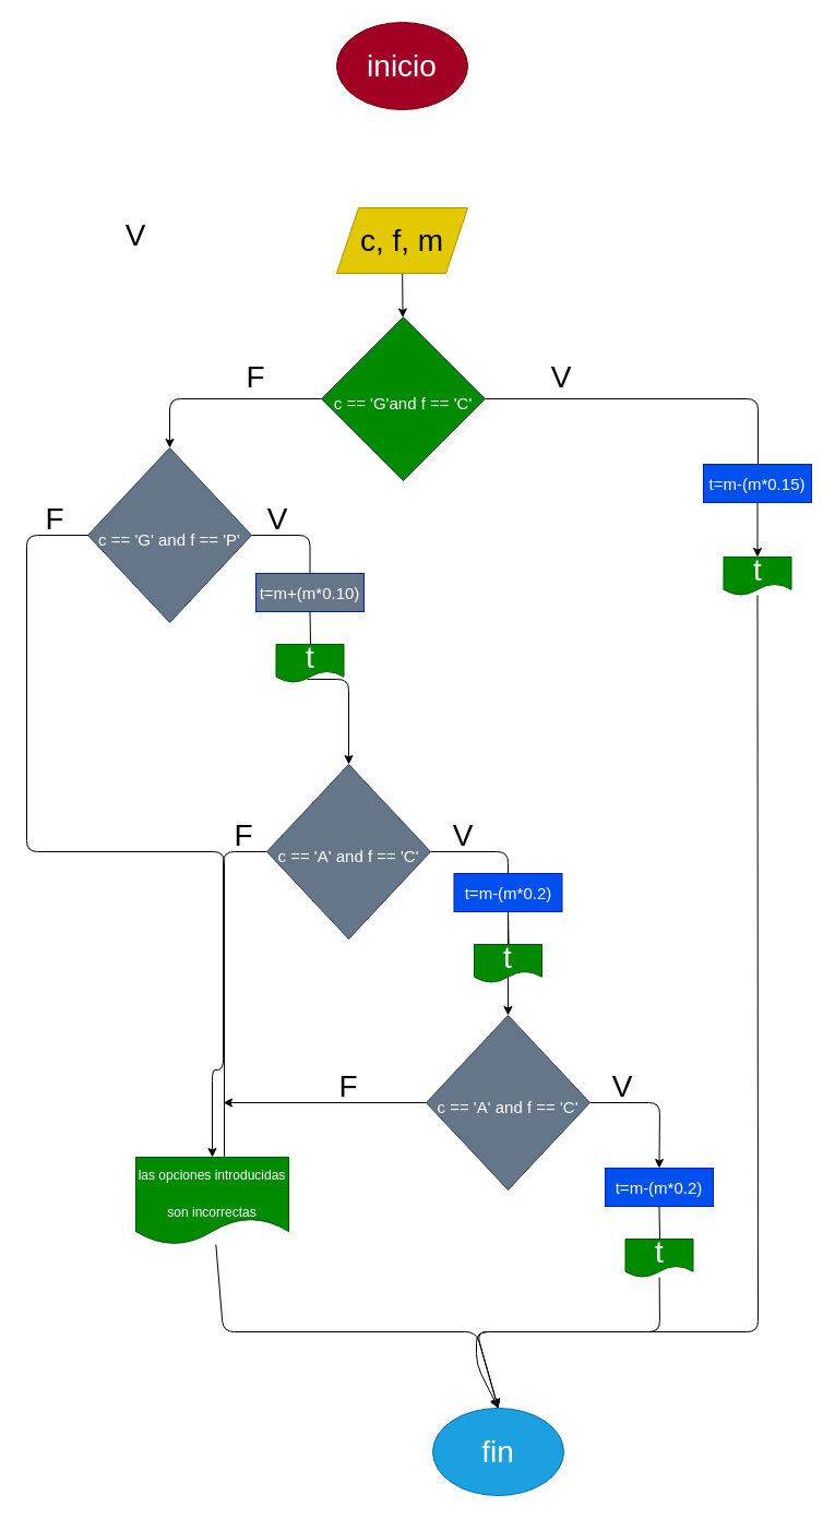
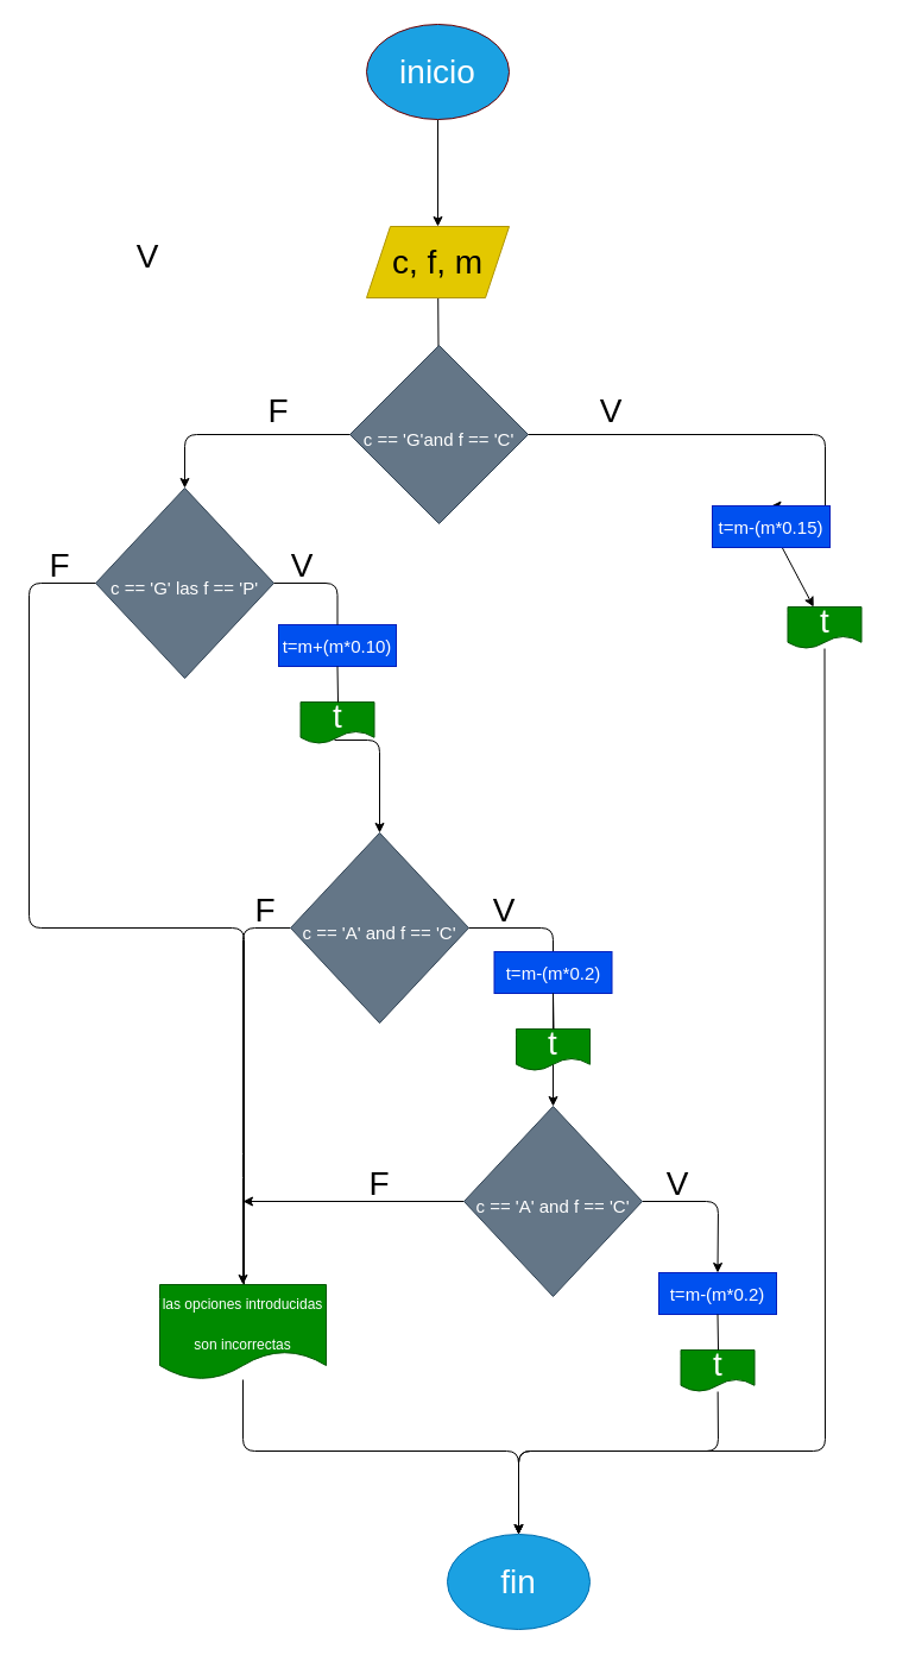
- <mxCell id="3" value="inicio" style="ellipse;whiteSpace=wrap;html=1;fontSize=28;fillColor=#a20025;fontColor=#ffffff;strokeColor=#6F0000;" vertex="1" parent="1"><mxGeometry x="308" y="20" width="120" height="80" as="geometry" /></mxCell>
+ <mxCell id="3" value="inicio" style="ellipse;whiteSpace=wrap;html=1;fontSize=28;fillColor=#1ba1e2;fontColor=#ffffff;strokeColor=#6F0000;" vertex="1" parent="1"><mxGeometry x="308" y="20" width="120" height="80" as="geometry" /></mxCell>
+ <mxCell id="2" value="" style="edgeStyle=none;html=1;fontSize=28;" edge="1" parent="1" source="3" target="5"><mxGeometry relative="1" as="geometry" /></mxCell>
- <mxCell id="4" value="" style="edgeStyle=none;html=1;fontSize=28;" edge="1" parent="1" source="5" target="6"><mxGeometry relative="1" as="geometry" /></mxCell>
+ <mxCell id="4" value="" style="edgeStyle=none;html=1;fontSize=28;endArrow=none;" edge="1" parent="1" source="5" target="6"><mxGeometry relative="1" as="geometry" /></mxCell>
- <mxCell id="6" value="&lt;font style=&quot;font-size: 15px&quot;&gt;c == 'G'and f == 'C'&lt;/font&gt;" style="rhombus;whiteSpace=wrap;html=1;fontSize=28;fillColor=#008a00;fontColor=#ffffff;strokeColor=#314354;" vertex="1" parent="1"><mxGeometry x="294" y="290" width="150" height="150" as="geometry" /></mxCell>
+ <mxCell id="6" value="&lt;font style=&quot;font-size: 15px&quot;&gt;c == 'G'and f == 'C'&lt;/font&gt;" style="rhombus;whiteSpace=wrap;html=1;fontSize=28;fillColor=#647687;fontColor=#ffffff;strokeColor=#314354;" vertex="1" parent="1"><mxGeometry x="294" y="290" width="150" height="150" as="geometry" /></mxCell>
- <mxCell id="33" value="t=m-(m*0.15)" style="rounded=0;whiteSpace=wrap;html=1;fontSize=15;fillColor=#0050ef;fontColor=#ffffff;strokeColor=#001DBC;" vertex="1" parent="1"><mxGeometry x="644" y="425" width="99" height="35" as="geometry" /></mxCell>
+ <mxCell id="33" value="t=m-(m*0.15)" style="rounded=0;whiteSpace=wrap;html=1;fontSize=15;fillColor=#0050ef;fontColor=#ffffff;strokeColor=#001DBC;" vertex="1" parent="1"><mxGeometry x="599" y="425" width="99" height="35" as="geometry" /></mxCell>
- <mxCell id="9" value="&lt;font style=&quot;font-size: 15px&quot;&gt;c == 'G' and f == 'P'&lt;/font&gt;" style="rhombus;whiteSpace=wrap;html=1;fontSize=28;fillColor=#647687;fontColor=#ffffff;strokeColor=#314354;" vertex="1" parent="1"><mxGeometry x="80" y="410" width="150" height="160" as="geometry" /></mxCell>
+ <mxCell id="9" value="&lt;font style=&quot;font-size: 15px&quot;&gt;c == 'G' las f == 'P'&lt;/font&gt;" style="rhombus;whiteSpace=wrap;html=1;fontSize=28;fillColor=#647687;fontColor=#ffffff;strokeColor=#314354;" vertex="1" parent="1"><mxGeometry x="80" y="410" width="150" height="160" as="geometry" /></mxCell>
- <mxCell id="24" value="t=m+(m*0.10)" style="rounded=0;whiteSpace=wrap;html=1;fontSize=15;fillColor=#647687;fontColor=#ffffff;strokeColor=#001DBC;" vertex="1" parent="1"><mxGeometry x="234" y="525" width="99" height="35" as="geometry" /></mxCell>
+ <mxCell id="24" value="t=m+(m*0.10)" style="rounded=0;whiteSpace=wrap;html=1;fontSize=15;fillColor=#0050ef;fontColor=#ffffff;strokeColor=#001DBC;" vertex="1" parent="1"><mxGeometry x="234" y="525" width="99" height="35" as="geometry" /></mxCell>
- <mxCell id="13" value="&lt;font style=&quot;font-size: 12px&quot;&gt;las opciones introducidas son incorrectas&lt;/font&gt;" style="shape=document;whiteSpace=wrap;html=1;boundedLbl=1;fontSize=28;fillColor=#008a00;fontColor=#ffffff;strokeColor=#005700;" vertex="1" parent="1"><mxGeometry x="124" y="1060" width="140" height="80" as="geometry" /></mxCell>
+ <mxCell id="13" value="&lt;font style=&quot;font-size: 12px&quot;&gt;las opciones introducidas son incorrectas&lt;/font&gt;" style="shape=document;whiteSpace=wrap;html=1;boundedLbl=1;fontSize=28;fillColor=#008a00;fontColor=#ffffff;strokeColor=#005700;" vertex="1" parent="1"><mxGeometry x="134" y="1080" width="140" height="80" as="geometry" /></mxCell>
- <mxCell id="36" value="&lt;font style=&quot;font-size: 28px&quot;&gt;fin&lt;/font&gt;" style="ellipse;whiteSpace=wrap;html=1;fontSize=12;fillColor=#1ba1e2;fontColor=#ffffff;strokeColor=#006EAF;" vertex="1" parent="1"><mxGeometry x="396" y="1290" width="120" height="80" as="geometry" /></mxCell>
+ <mxCell id="36" value="&lt;font style=&quot;font-size: 28px&quot;&gt;fin&lt;/font&gt;" style="ellipse;whiteSpace=wrap;html=1;fontSize=12;fillColor=#1ba1e2;fontColor=#ffffff;strokeColor=#006EAF;" vertex="1" parent="1"><mxGeometry x="376" y="1290" width="120" height="80" as="geometry" /></mxCell>
